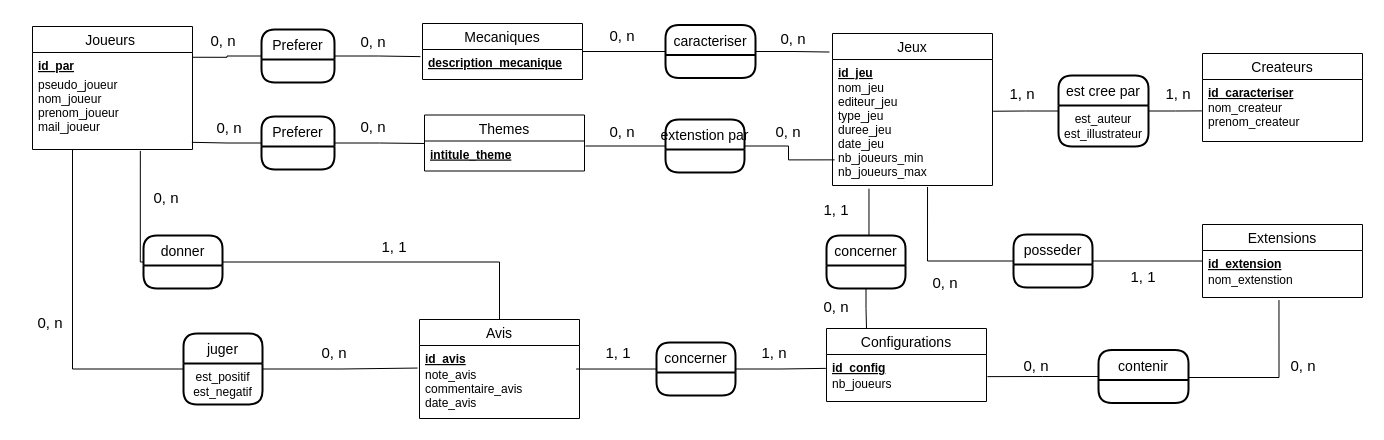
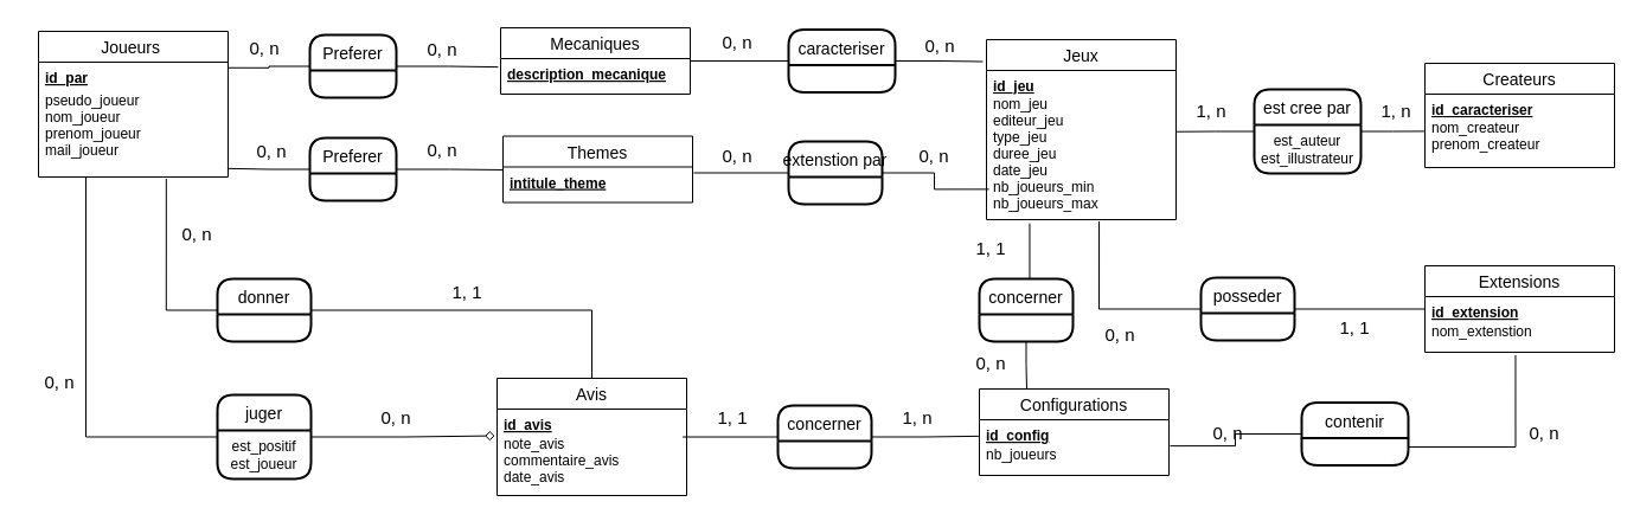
- <mxCell id="39" value="donner" style="swimlane;childLayout=stackLayout;horizontal=1;startSize=30;horizontalStack=0;rounded=1;fontSize=14;fontStyle=0;strokeWidth=2;resizeParent=0;resizeLast=1;shadow=0;dashed=0;align=center;" parent="1" vertex="1"><mxGeometry x="143" y="235" width="79" height="53" as="geometry" /></mxCell>
+ <mxCell id="39" value="donner" style="swimlane;childLayout=stackLayout;horizontal=1;startSize=30;horizontalStack=0;rounded=1;fontSize=14;fontStyle=0;strokeWidth=2;resizeParent=0;resizeLast=1;shadow=0;dashed=0;align=center;" parent="1" vertex="1"><mxGeometry x="183" y="235" width="79" height="53" as="geometry" /></mxCell>
- <mxCell id="41" style="edgeStyle=orthogonalEdgeStyle;rounded=0;orthogonalLoop=1;jettySize=auto;html=1;entryX=-0.012;entryY=0.115;entryDx=0;entryDy=0;entryPerimeter=0;endArrow=none;endFill=0;" parent="1" source="42" target="17" edge="1"><mxGeometry relative="1" as="geometry" /></mxCell>
+ <mxCell id="41" style="edgeStyle=orthogonalEdgeStyle;rounded=0;orthogonalLoop=1;jettySize=auto;html=1;entryX=-0.012;entryY=0.115;entryDx=0;entryDy=0;entryPerimeter=0;endArrow=diamond;endFill=0;" parent="1" source="42" target="17" edge="1"><mxGeometry relative="1" as="geometry" /></mxCell>
- <mxCell id="59" value="contenir" style="swimlane;childLayout=stackLayout;horizontal=1;startSize=30;horizontalStack=0;rounded=1;fontSize=14;fontStyle=0;strokeWidth=2;resizeParent=0;resizeLast=1;shadow=0;dashed=0;align=center;" parent="1" vertex="1"><mxGeometry x="1098" y="349.5" width="90" height="53" as="geometry" /></mxCell>
+ <mxCell id="59" value="contenir" style="swimlane;childLayout=stackLayout;horizontal=1;startSize=30;horizontalStack=0;rounded=1;fontSize=14;fontStyle=0;strokeWidth=2;resizeParent=0;resizeLast=1;shadow=0;dashed=0;align=center;" parent="1" vertex="1"><mxGeometry x="1098" y="339.5" width="90" height="53" as="geometry" /></mxCell>
- <mxCell id="43" value="&lt;div&gt;est_positif&lt;/div&gt;&lt;div&gt;est_negatif&lt;br&gt;&lt;/div&gt;" style="text;html=1;strokeColor=none;fillColor=none;align=center;verticalAlign=middle;whiteSpace=wrap;rounded=0;" parent="42" vertex="1"><mxGeometry y="30" width="79" height="41" as="geometry" /></mxCell>
+ <mxCell id="43" value="&lt;div&gt;est_positif&lt;/div&gt;&lt;div&gt;est_joueur&lt;br&gt;&lt;/div&gt;" style="text;html=1;strokeColor=none;fillColor=none;align=center;verticalAlign=middle;whiteSpace=wrap;rounded=0;" parent="42" vertex="1"><mxGeometry y="30" width="79" height="41" as="geometry" /></mxCell>
